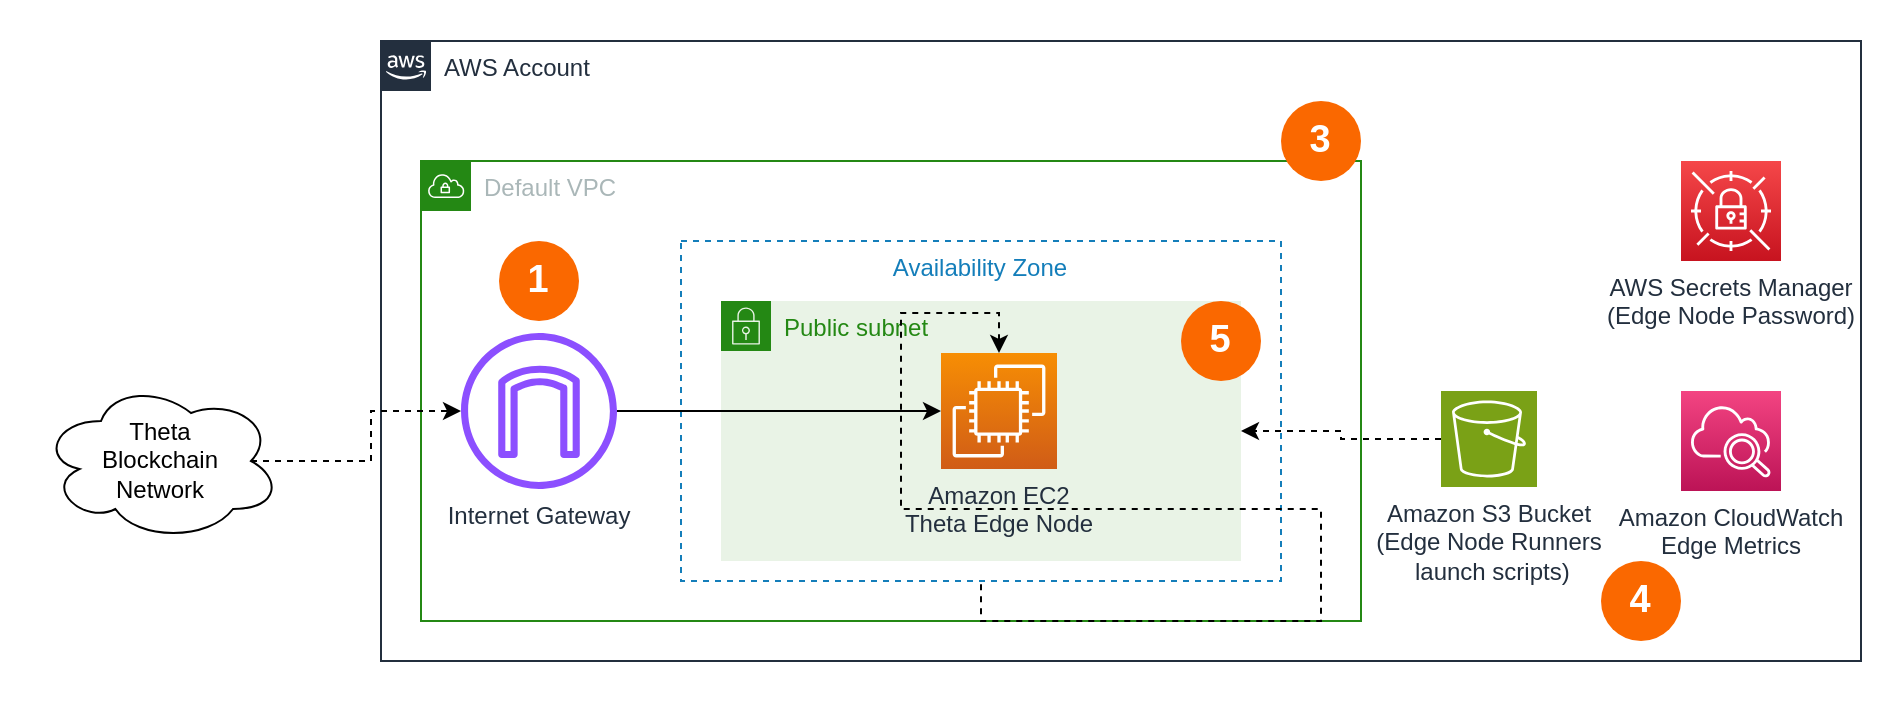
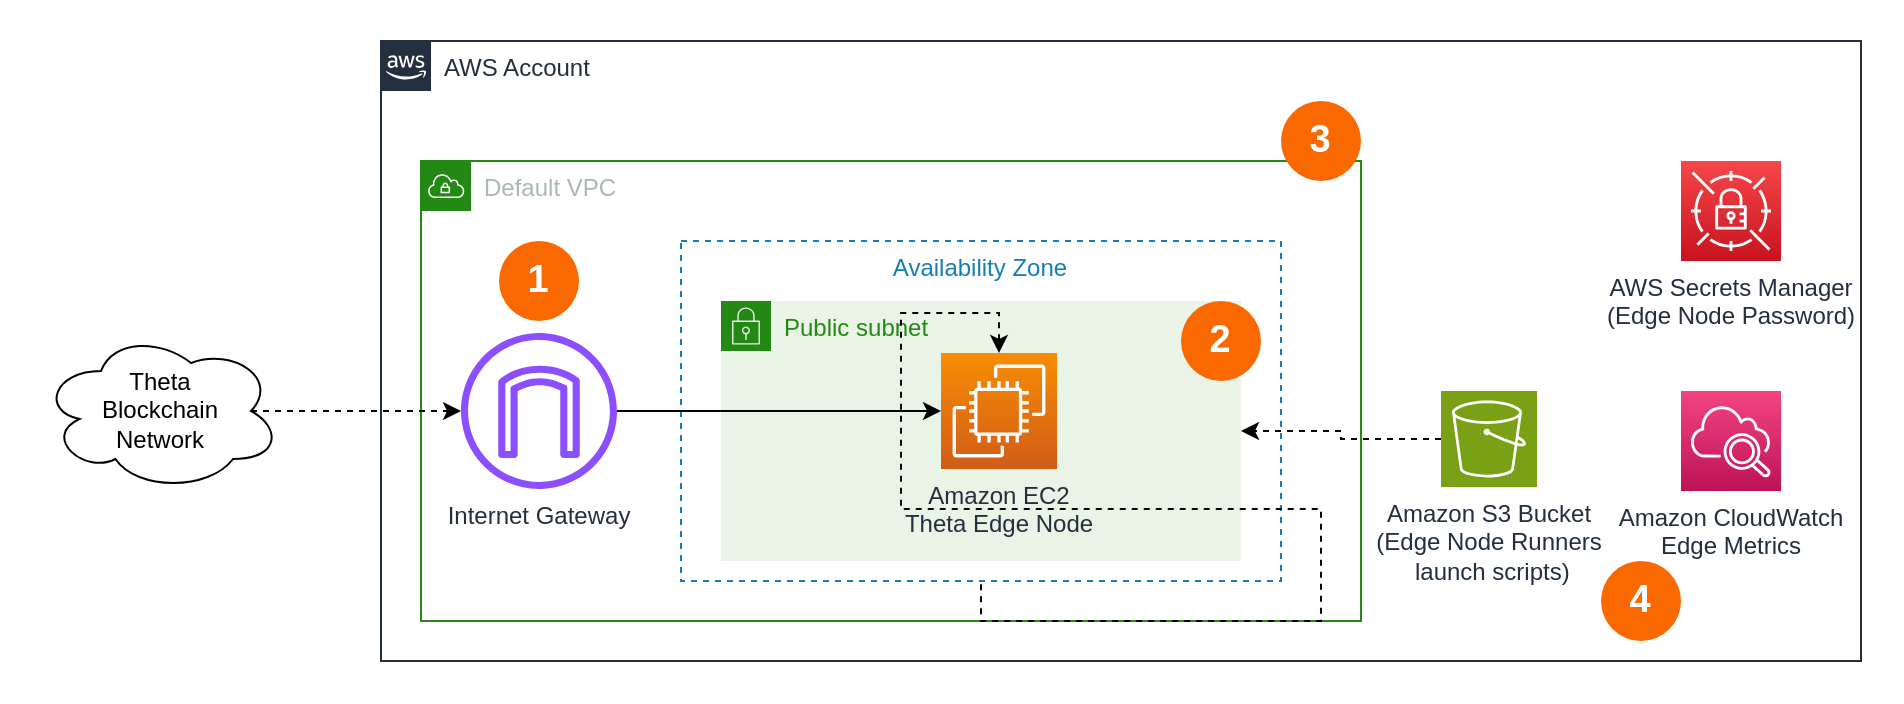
- <mxCell id="10" value="&lt;b&gt;5&lt;/b&gt;" style="ellipse;whiteSpace=wrap;html=1;aspect=fixed;fillColor=#fa6800;strokeColor=none;fontColor=#ffffff;gradientColor=none;fontSize=19;" parent="3" vertex="1"><mxGeometry x="380" y="70" width="40" height="40" as="geometry" /></mxCell>
+ <mxCell id="10" value="&lt;b&gt;2&lt;/b&gt;" style="ellipse;whiteSpace=wrap;html=1;aspect=fixed;fillColor=#fa6800;strokeColor=none;fontColor=#ffffff;gradientColor=none;fontSize=19;" parent="3" vertex="1"><mxGeometry x="380" y="70" width="40" height="40" as="geometry" /></mxCell>
- <mxCell id="19" value="Theta&lt;br&gt;Blockchain&lt;br&gt;Network" style="ellipse;shape=cloud;whiteSpace=wrap;html=1;" parent="1" vertex="1"><mxGeometry x="20" y="190" width="120" height="80" as="geometry" /></mxCell>
+ <mxCell id="19" value="Theta&lt;br&gt;Blockchain&lt;br&gt;Network" style="ellipse;shape=cloud;whiteSpace=wrap;html=1;" parent="1" vertex="1"><mxGeometry x="20" y="165" width="120" height="80" as="geometry" /></mxCell>
